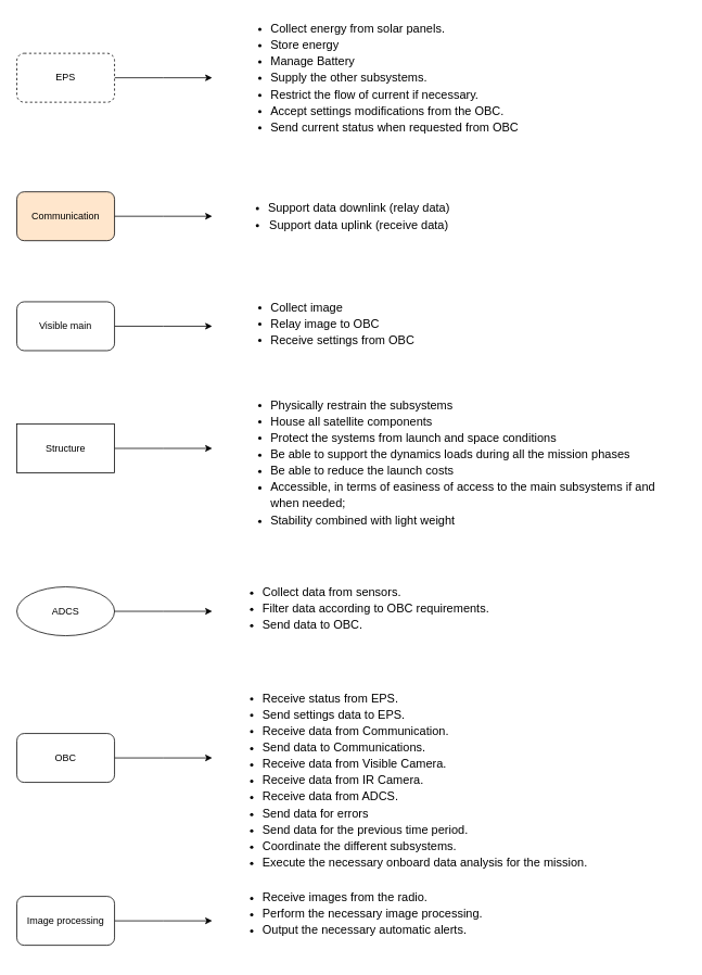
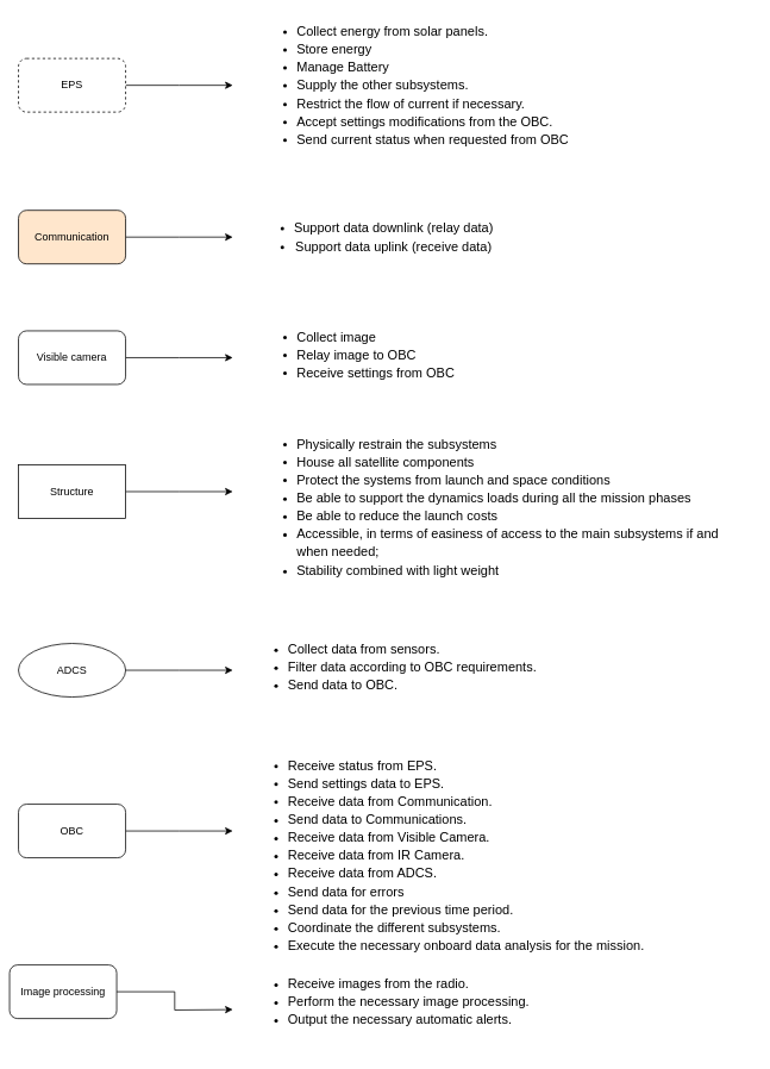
- <mxCell id="9" value="Visible main" style="rounded=1;whiteSpace=wrap;html=1;" parent="1" vertex="1"><mxGeometry x="20" y="370" width="120" height="60" as="geometry" /></mxCell>
+ <mxCell id="9" value="Visible camera" style="rounded=1;whiteSpace=wrap;html=1;" parent="1" vertex="1"><mxGeometry x="20" y="370" width="120" height="60" as="geometry" /></mxCell>
- <mxCell id="21" value="Image processing" style="rounded=1;whiteSpace=wrap;html=1;" parent="1" vertex="1"><mxGeometry x="20" y="1100" width="120" height="60" as="geometry" /></mxCell>
+ <mxCell id="21" value="Image processing" style="rounded=1;whiteSpace=wrap;html=1;" parent="1" vertex="1"><mxGeometry x="10" y="1080" width="120" height="60" as="geometry" /></mxCell>
